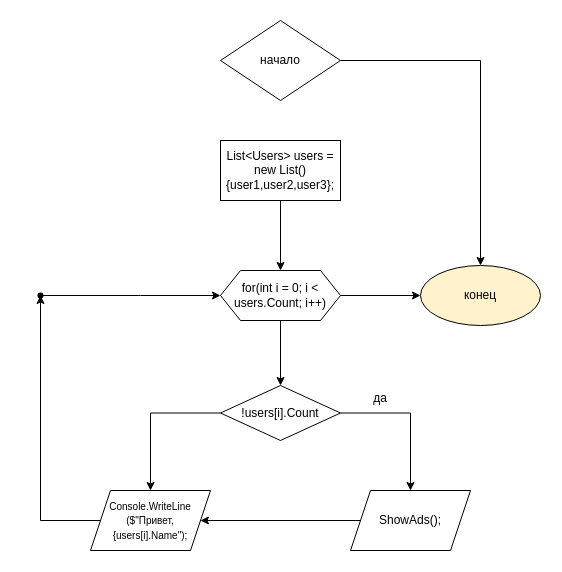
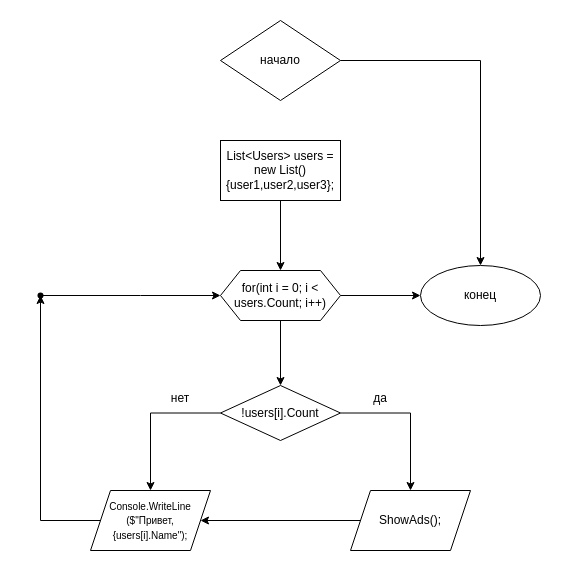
- <mxCell id="20" value="конец" style="ellipse;whiteSpace=wrap;html=1;rounded=0;fillColor=#fff2cc;" vertex="1" parent="1"><mxGeometry x="420" y="265" width="120" height="60" as="geometry" /></mxCell>
+ <mxCell id="20" value="конец" style="ellipse;whiteSpace=wrap;html=1;rounded=0;" vertex="1" parent="1"><mxGeometry x="420" y="265" width="120" height="60" as="geometry" /></mxCell>
+ <mxCell id="17" value="нет" style="text;html=1;strokeColor=none;fillColor=none;align=center;verticalAlign=middle;whiteSpace=wrap;rounded=0;" vertex="1" parent="1"><mxGeometry x="150" y="382.5" width="60" height="30" as="geometry" /></mxCell>
